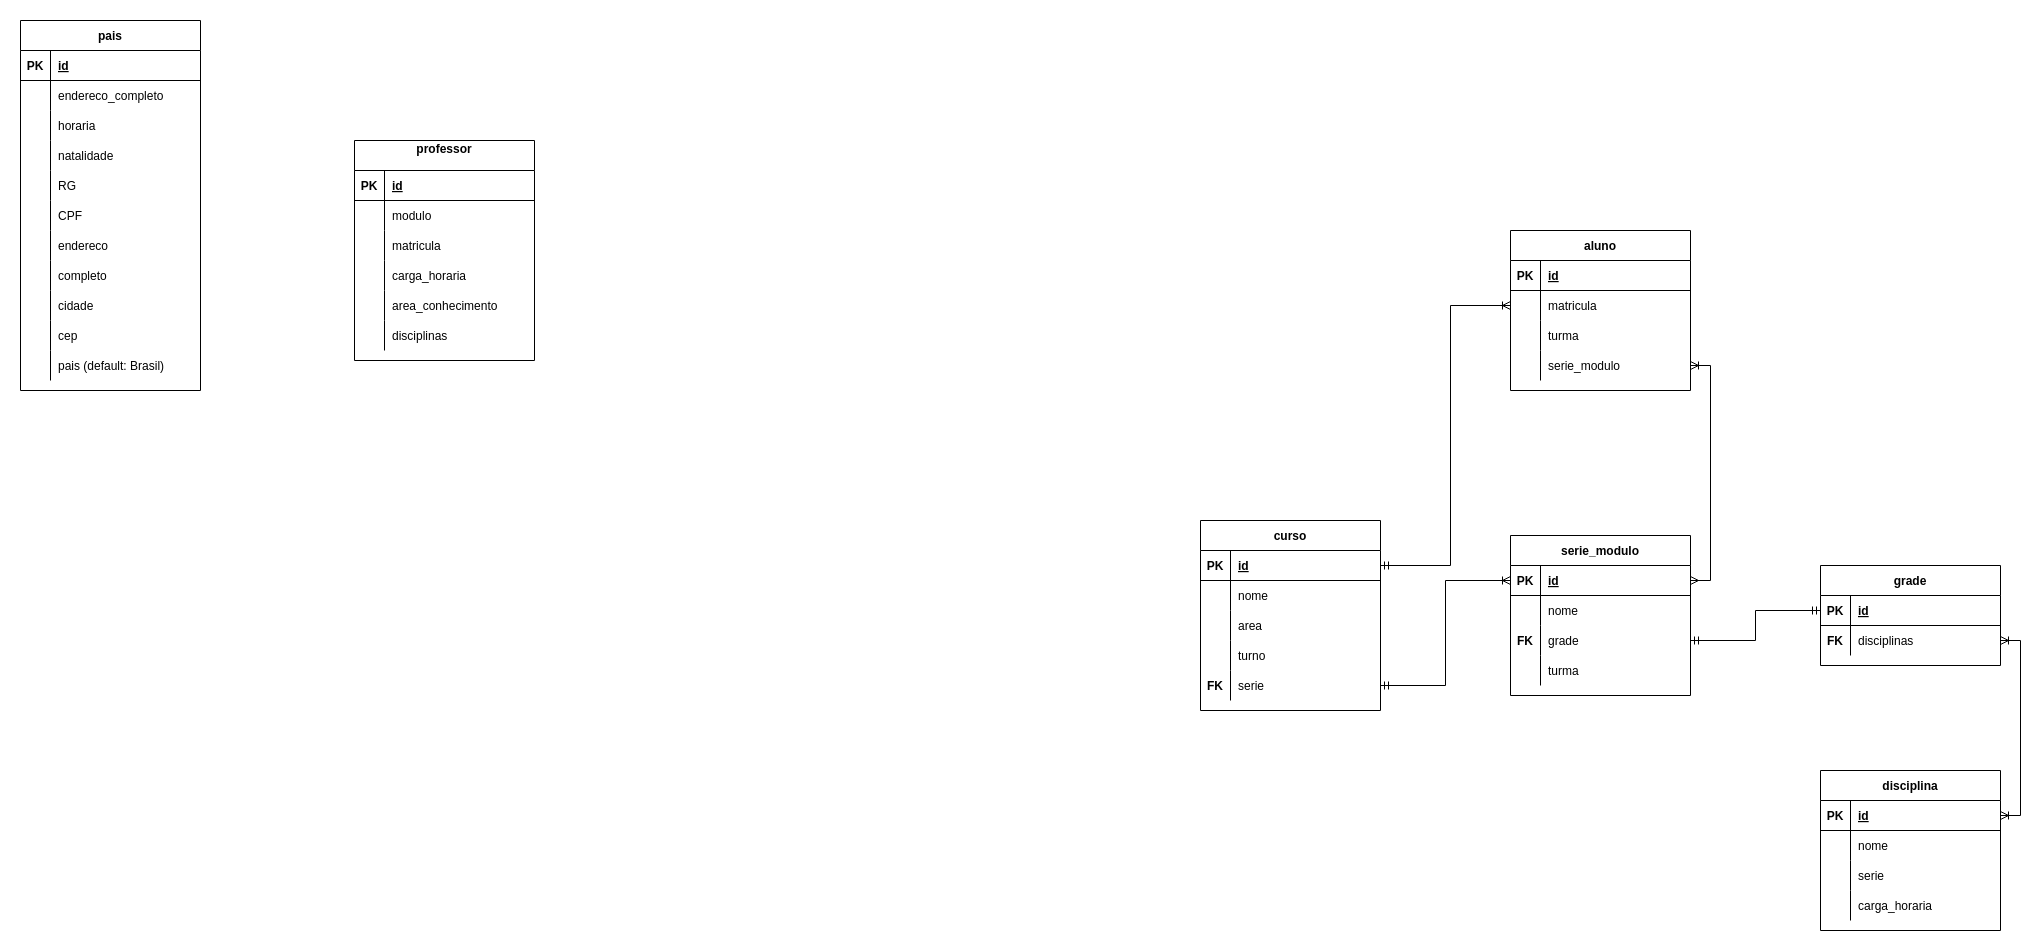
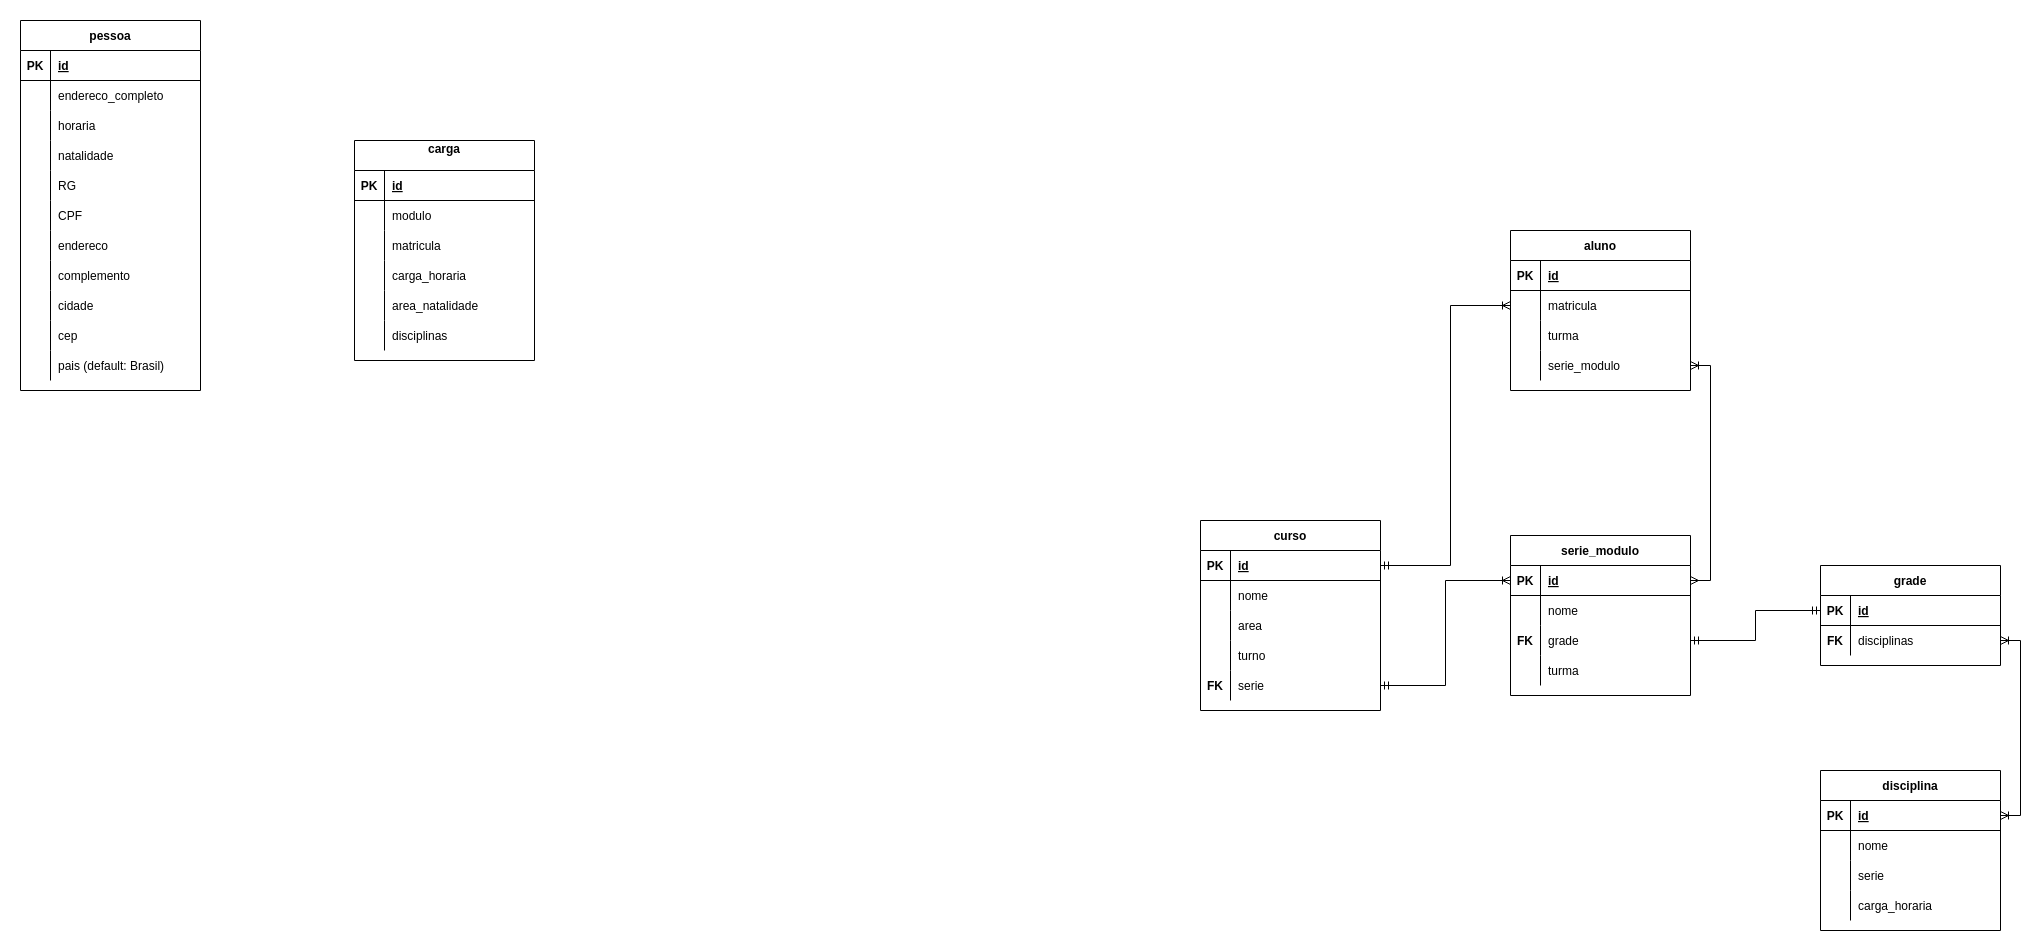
- <mxCell id="2" value="pais" style="shape=table;startSize=30;container=1;collapsible=1;childLayout=tableLayout;fixedRows=1;rowLines=0;fontStyle=1;align=center;resizeLast=1;" vertex="1" parent="1"><mxGeometry x="20" y="20" width="180" height="370" as="geometry" /></mxCell>
+ <mxCell id="2" value="pessoa" style="shape=table;startSize=30;container=1;collapsible=1;childLayout=tableLayout;fixedRows=1;rowLines=0;fontStyle=1;align=center;resizeLast=1;" vertex="1" parent="1"><mxGeometry x="20" y="20" width="180" height="370" as="geometry" /></mxCell>
- <mxCell id="62" value="professor&#10;" style="shape=table;startSize=30;container=1;collapsible=1;childLayout=tableLayout;fixedRows=1;rowLines=0;fontStyle=1;align=center;resizeLast=1;" vertex="1" parent="1"><mxGeometry x="354" y="140" width="180" height="220" as="geometry" /></mxCell>
+ <mxCell id="62" value="carga&#10;" style="shape=table;startSize=30;container=1;collapsible=1;childLayout=tableLayout;fixedRows=1;rowLines=0;fontStyle=1;align=center;resizeLast=1;" vertex="1" parent="1"><mxGeometry x="354" y="140" width="180" height="220" as="geometry" /></mxCell>
- <mxCell id="26" value="completo" style="shape=partialRectangle;connectable=0;fillColor=none;top=0;left=0;bottom=0;right=0;align=left;spacingLeft=6;overflow=hidden;" vertex="1" parent="24"><mxGeometry x="30" width="150" height="30" as="geometry"><mxRectangle width="150" height="30" as="alternateBounds" /></mxGeometry></mxCell>
+ <mxCell id="26" value="complemento" style="shape=partialRectangle;connectable=0;fillColor=none;top=0;left=0;bottom=0;right=0;align=left;spacingLeft=6;overflow=hidden;" vertex="1" parent="24"><mxGeometry x="30" width="150" height="30" as="geometry"><mxRectangle width="150" height="30" as="alternateBounds" /></mxGeometry></mxCell>
- <mxCell id="77" value="area_conhecimento" style="shape=partialRectangle;connectable=0;fillColor=none;top=0;left=0;bottom=0;right=0;align=left;spacingLeft=6;overflow=hidden;" vertex="1" parent="75"><mxGeometry x="30" width="150" height="30" as="geometry"><mxRectangle width="150" height="30" as="alternateBounds" /></mxGeometry></mxCell>
+ <mxCell id="77" value="area_natalidade" style="shape=partialRectangle;connectable=0;fillColor=none;top=0;left=0;bottom=0;right=0;align=left;spacingLeft=6;overflow=hidden;" vertex="1" parent="75"><mxGeometry x="30" width="150" height="30" as="geometry"><mxRectangle width="150" height="30" as="alternateBounds" /></mxGeometry></mxCell>
